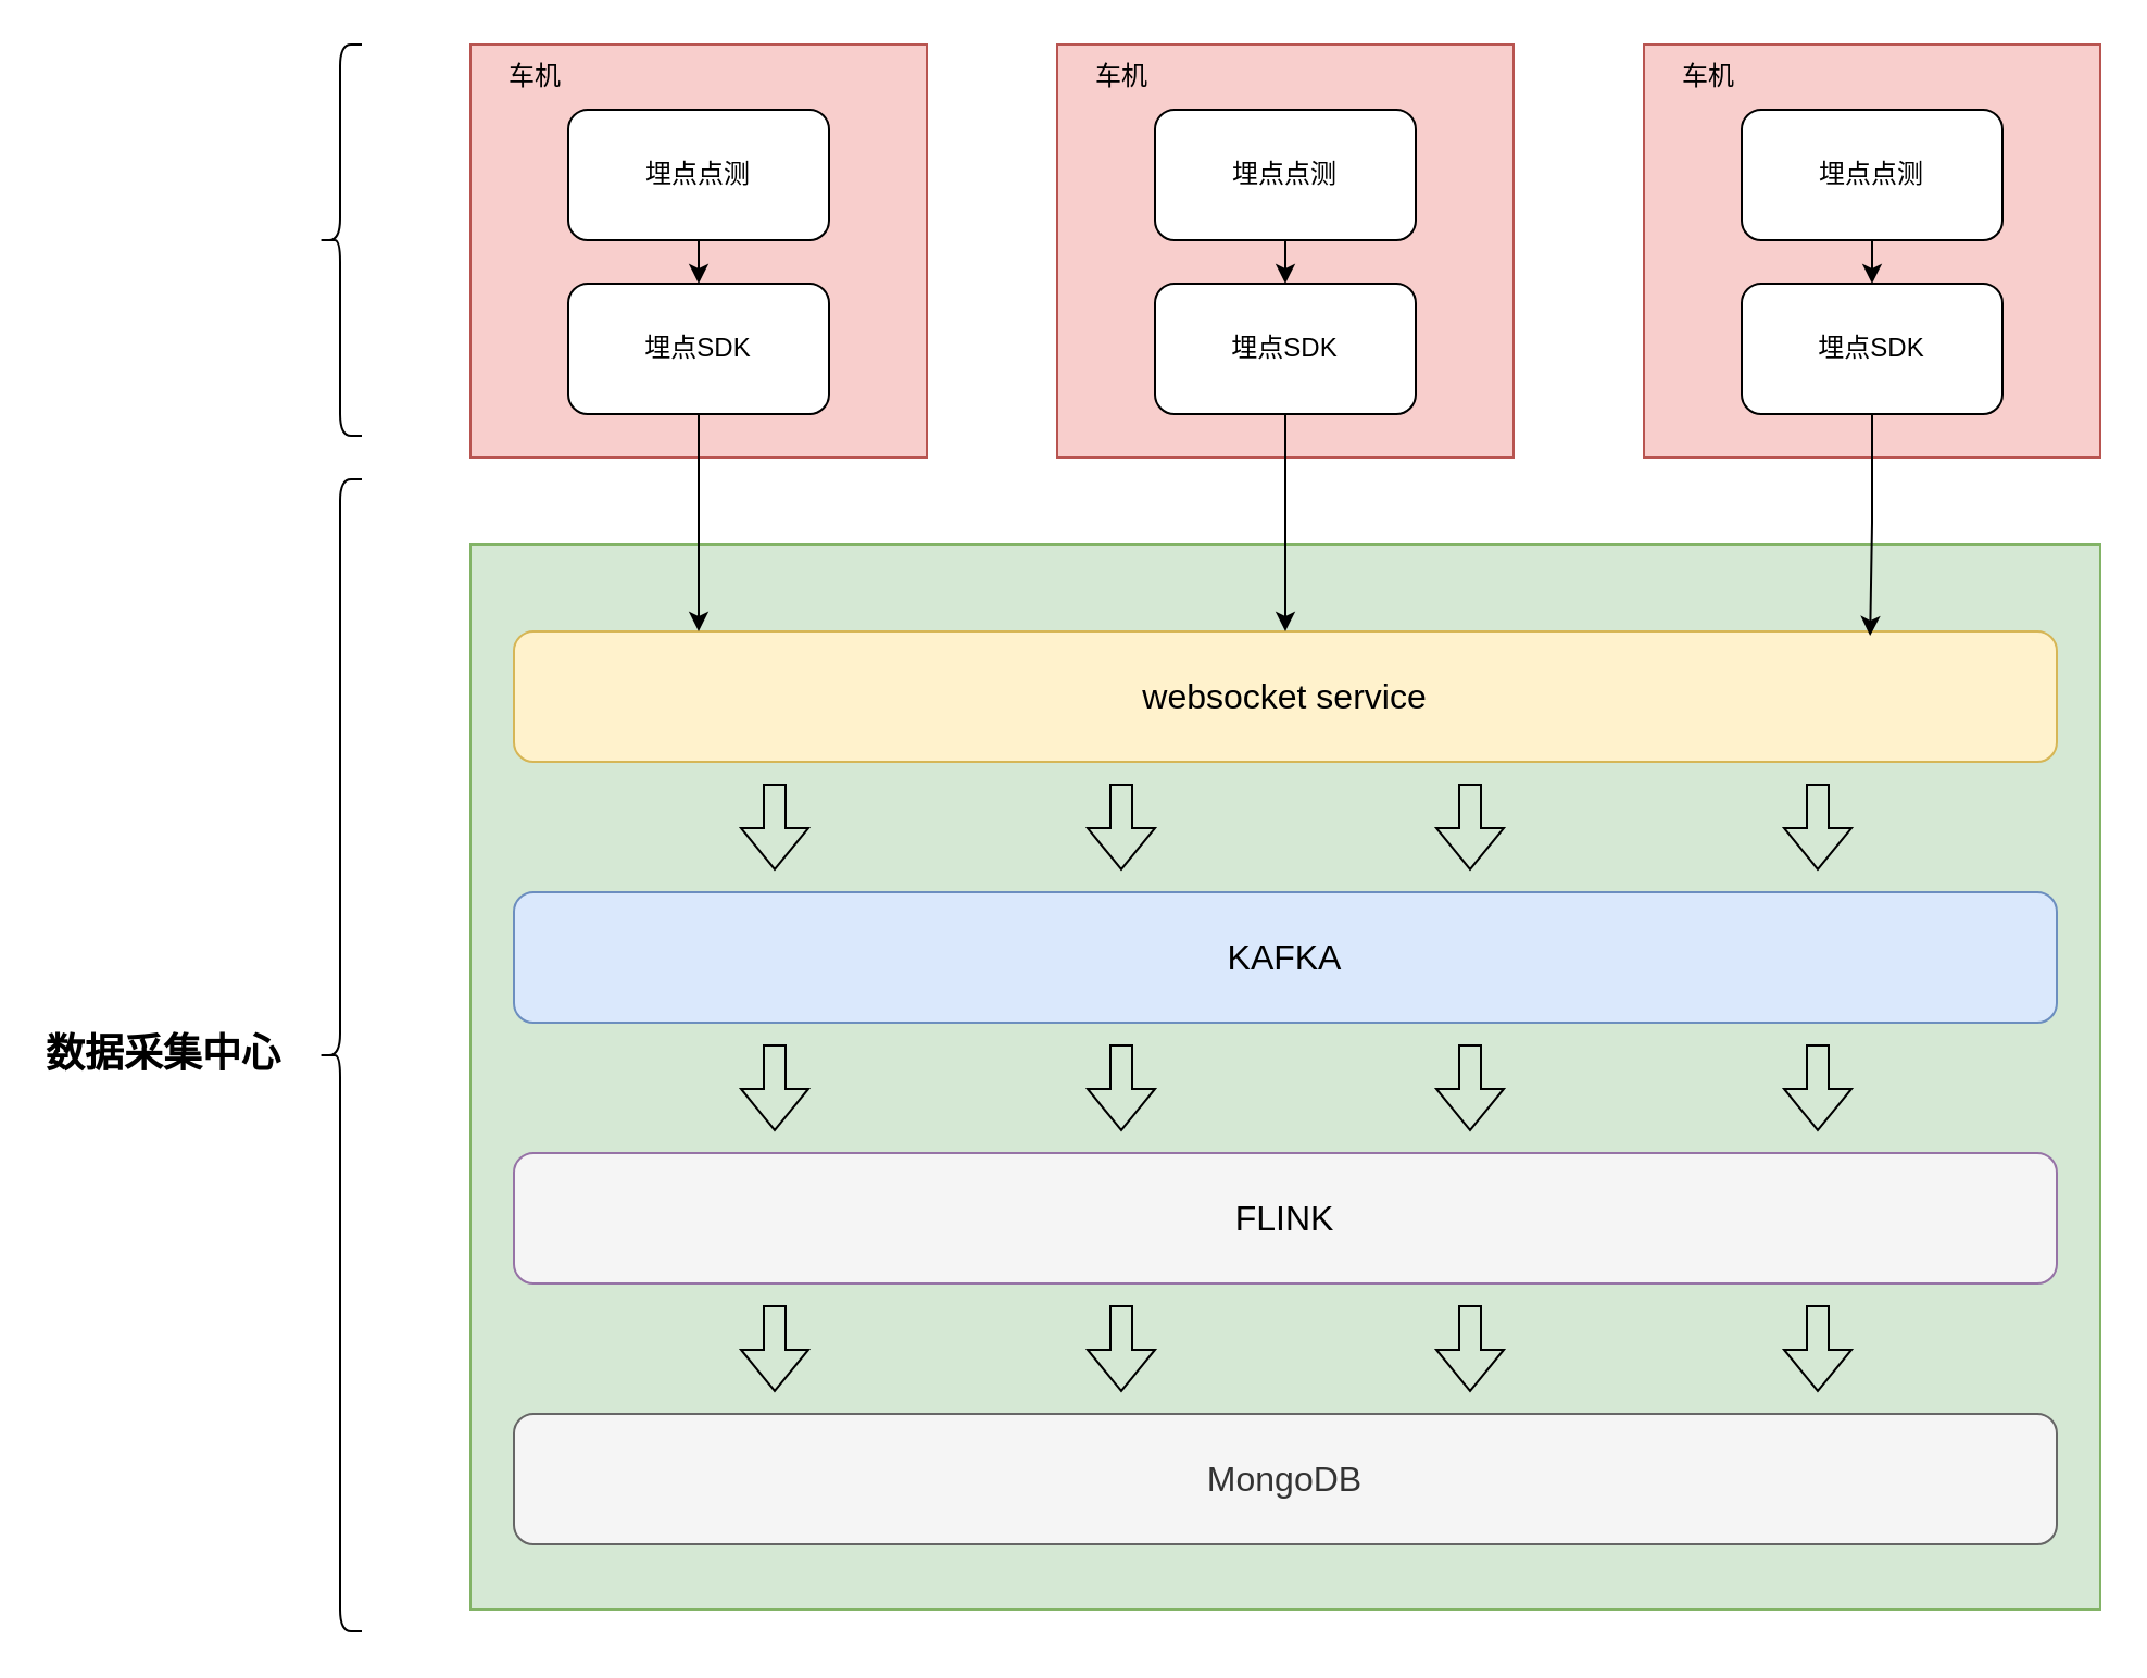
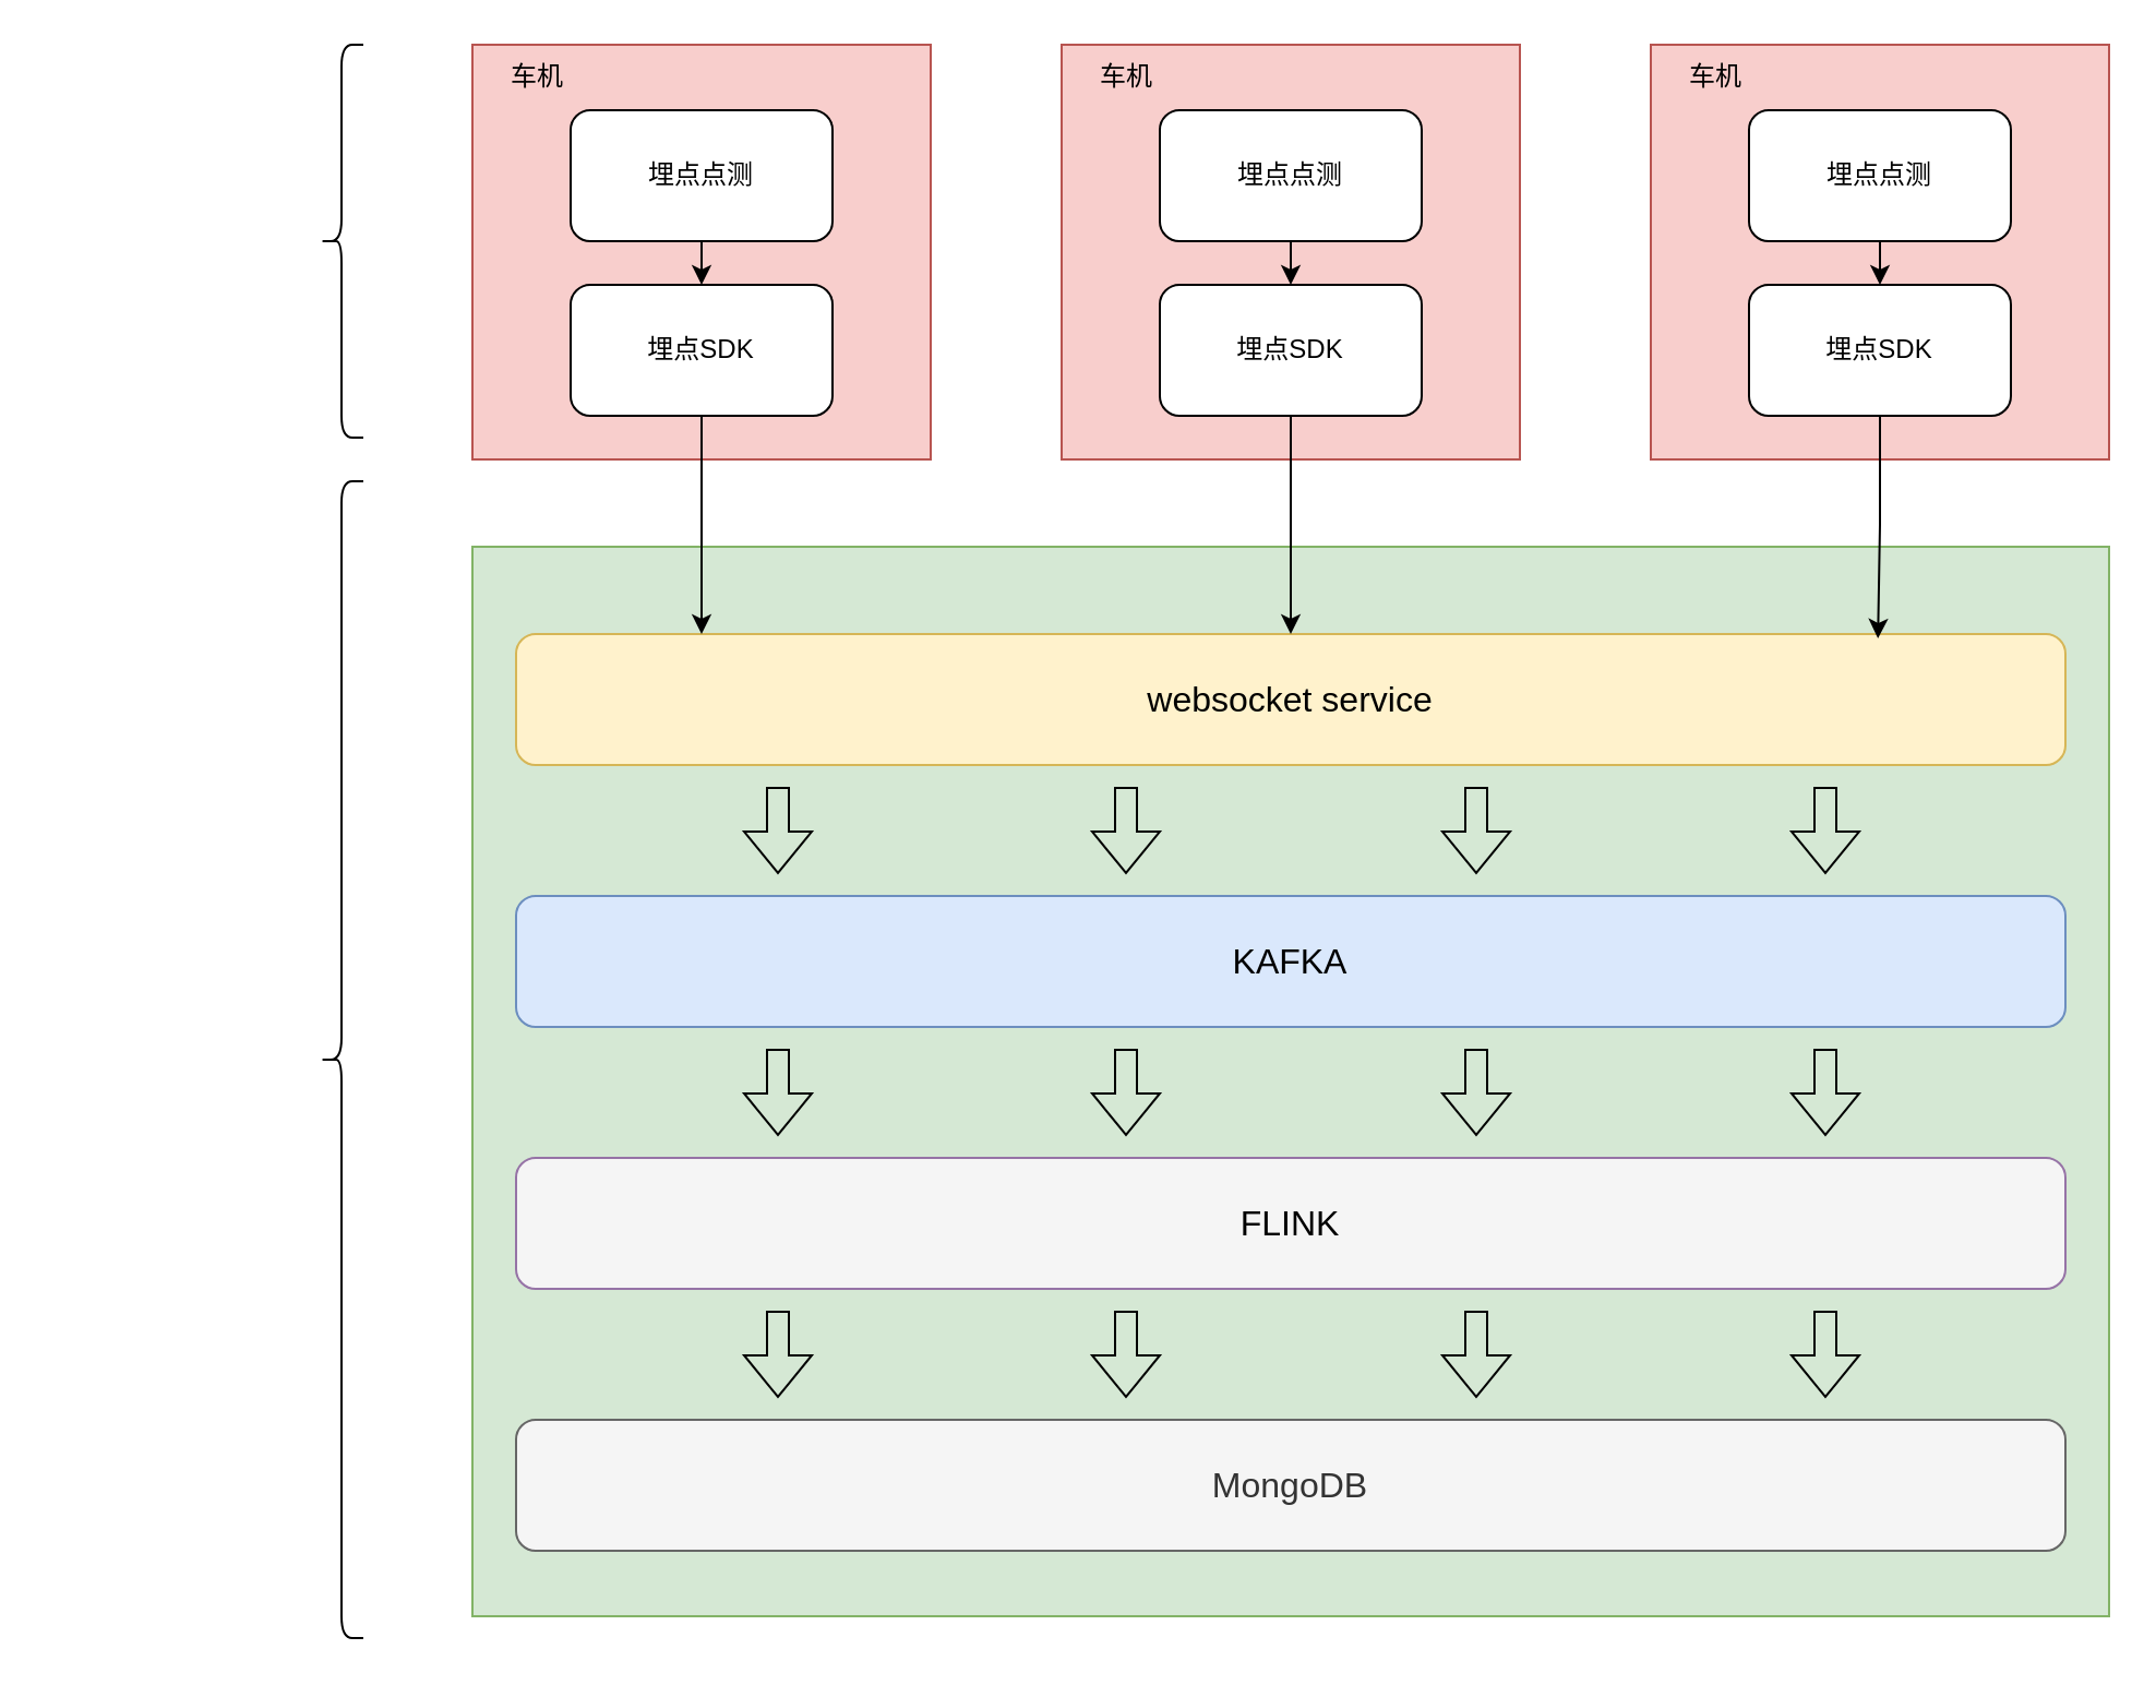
- <mxCell id="38" value="数据采集中心" style="text;html=1;align=center;verticalAlign=middle;whiteSpace=wrap;rounded=0;fontSize=18;fontStyle=1" vertex="1" parent="1"><mxGeometry x="20" y="465" width="110" height="40" as="geometry" /></mxCell>
